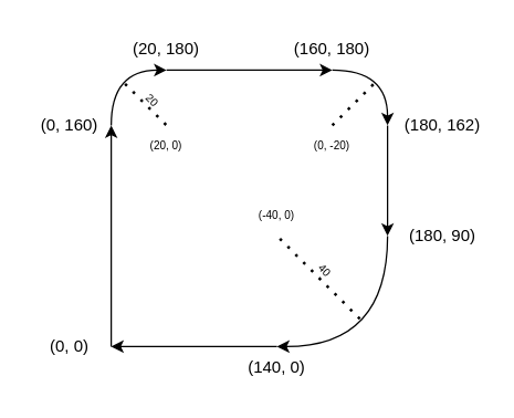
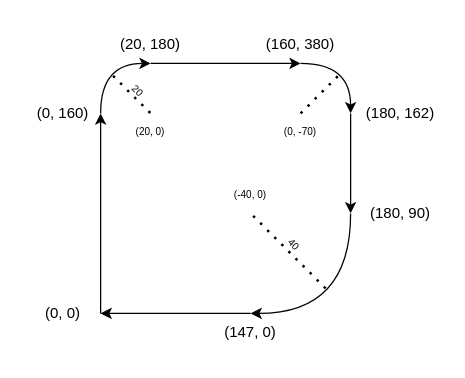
- <mxCell id="14" value="(160, 180)" style="text;html=1;strokeColor=none;fillColor=none;align=center;verticalAlign=middle;whiteSpace=wrap;rounded=0;" vertex="1" parent="1"><mxGeometry x="210" y="20" width="60" height="30" as="geometry" /></mxCell>
+ <mxCell id="14" value="(160, 380)" style="text;html=1;strokeColor=none;fillColor=none;align=center;verticalAlign=middle;whiteSpace=wrap;rounded=0;" vertex="1" parent="1"><mxGeometry x="210" y="20" width="60" height="30" as="geometry" /></mxCell>
- <mxCell id="19" value="(0, -20)" style="text;html=1;strokeColor=none;fillColor=none;align=center;verticalAlign=middle;whiteSpace=wrap;rounded=0;fontSize=8;" vertex="1" parent="1"><mxGeometry x="210" y="90" width="60" height="30" as="geometry" /></mxCell>
+ <mxCell id="19" value="(0, -70)" style="text;html=1;strokeColor=none;fillColor=none;align=center;verticalAlign=middle;whiteSpace=wrap;rounded=0;fontSize=8;" vertex="1" parent="1"><mxGeometry x="210" y="90" width="60" height="30" as="geometry" /></mxCell>
- <mxCell id="24" value="(140, 0)" style="text;html=1;strokeColor=none;fillColor=none;align=center;verticalAlign=middle;whiteSpace=wrap;rounded=0;" vertex="1" parent="1"><mxGeometry x="170" y="250" width="60" height="30" as="geometry" /></mxCell>
+ <mxCell id="24" value="(147, 0)" style="text;html=1;strokeColor=none;fillColor=none;align=center;verticalAlign=middle;whiteSpace=wrap;rounded=0;" vertex="1" parent="1"><mxGeometry x="170" y="250" width="60" height="30" as="geometry" /></mxCell>
